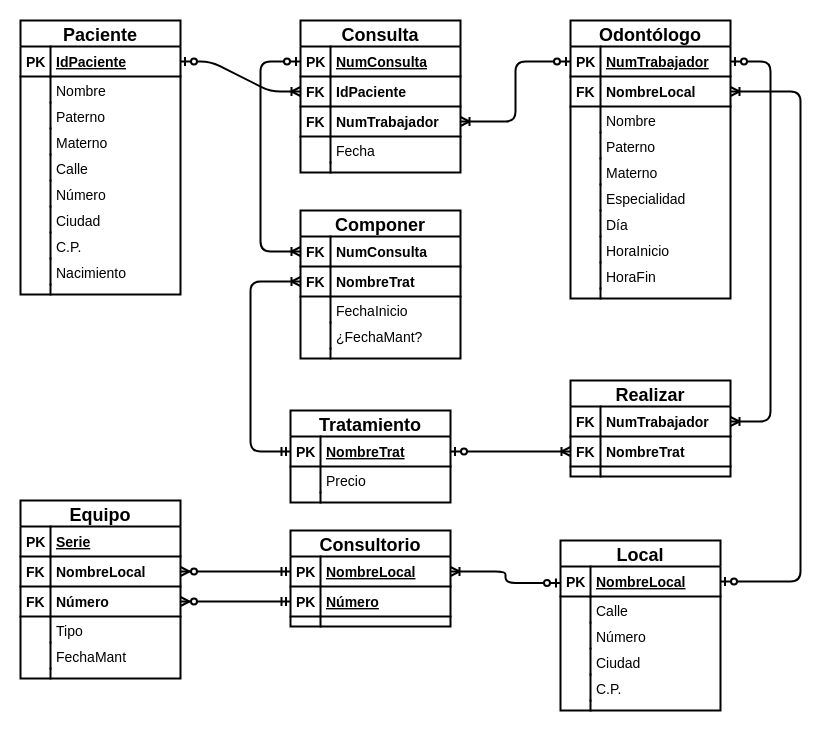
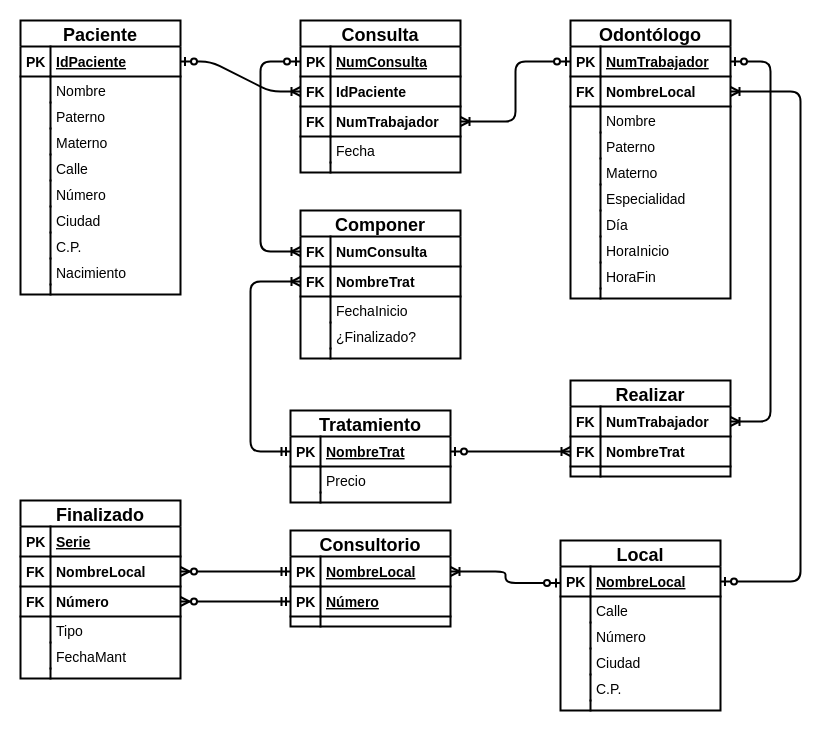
- <mxCell id="76" value="¿FechaMant?" style="shape=partialRectangle;top=0;left=0;right=0;bottom=0;align=left;verticalAlign=top;fillColor=none;spacingLeft=34;spacingRight=4;overflow=hidden;rotatable=0;points=[[0,0.5],[1,0.5]];portConstraint=eastwest;dropTarget=0;fontSize=14;" vertex="1" parent="69"><mxGeometry y="112" width="160" height="26" as="geometry" /></mxCell>
+ <mxCell id="76" value="¿Finalizado?" style="shape=partialRectangle;top=0;left=0;right=0;bottom=0;align=left;verticalAlign=top;fillColor=none;spacingLeft=34;spacingRight=4;overflow=hidden;rotatable=0;points=[[0,0.5],[1,0.5]];portConstraint=eastwest;dropTarget=0;fontSize=14;" vertex="1" parent="69"><mxGeometry y="112" width="160" height="26" as="geometry" /></mxCell>
- <mxCell id="108" value="Equipo" style="swimlane;fontStyle=1;childLayout=stackLayout;horizontal=1;startSize=26;horizontalStack=0;resizeParent=1;resizeParentMax=0;resizeLast=0;collapsible=1;marginBottom=0;align=center;fontSize=18;strokeWidth=2;" vertex="1" parent="1"><mxGeometry x="20" y="500" width="160" height="178" as="geometry" /></mxCell>
+ <mxCell id="108" value="Finalizado" style="swimlane;fontStyle=1;childLayout=stackLayout;horizontal=1;startSize=26;horizontalStack=0;resizeParent=1;resizeParentMax=0;resizeLast=0;collapsible=1;marginBottom=0;align=center;fontSize=18;strokeWidth=2;" vertex="1" parent="1"><mxGeometry x="20" y="500" width="160" height="178" as="geometry" /></mxCell>
